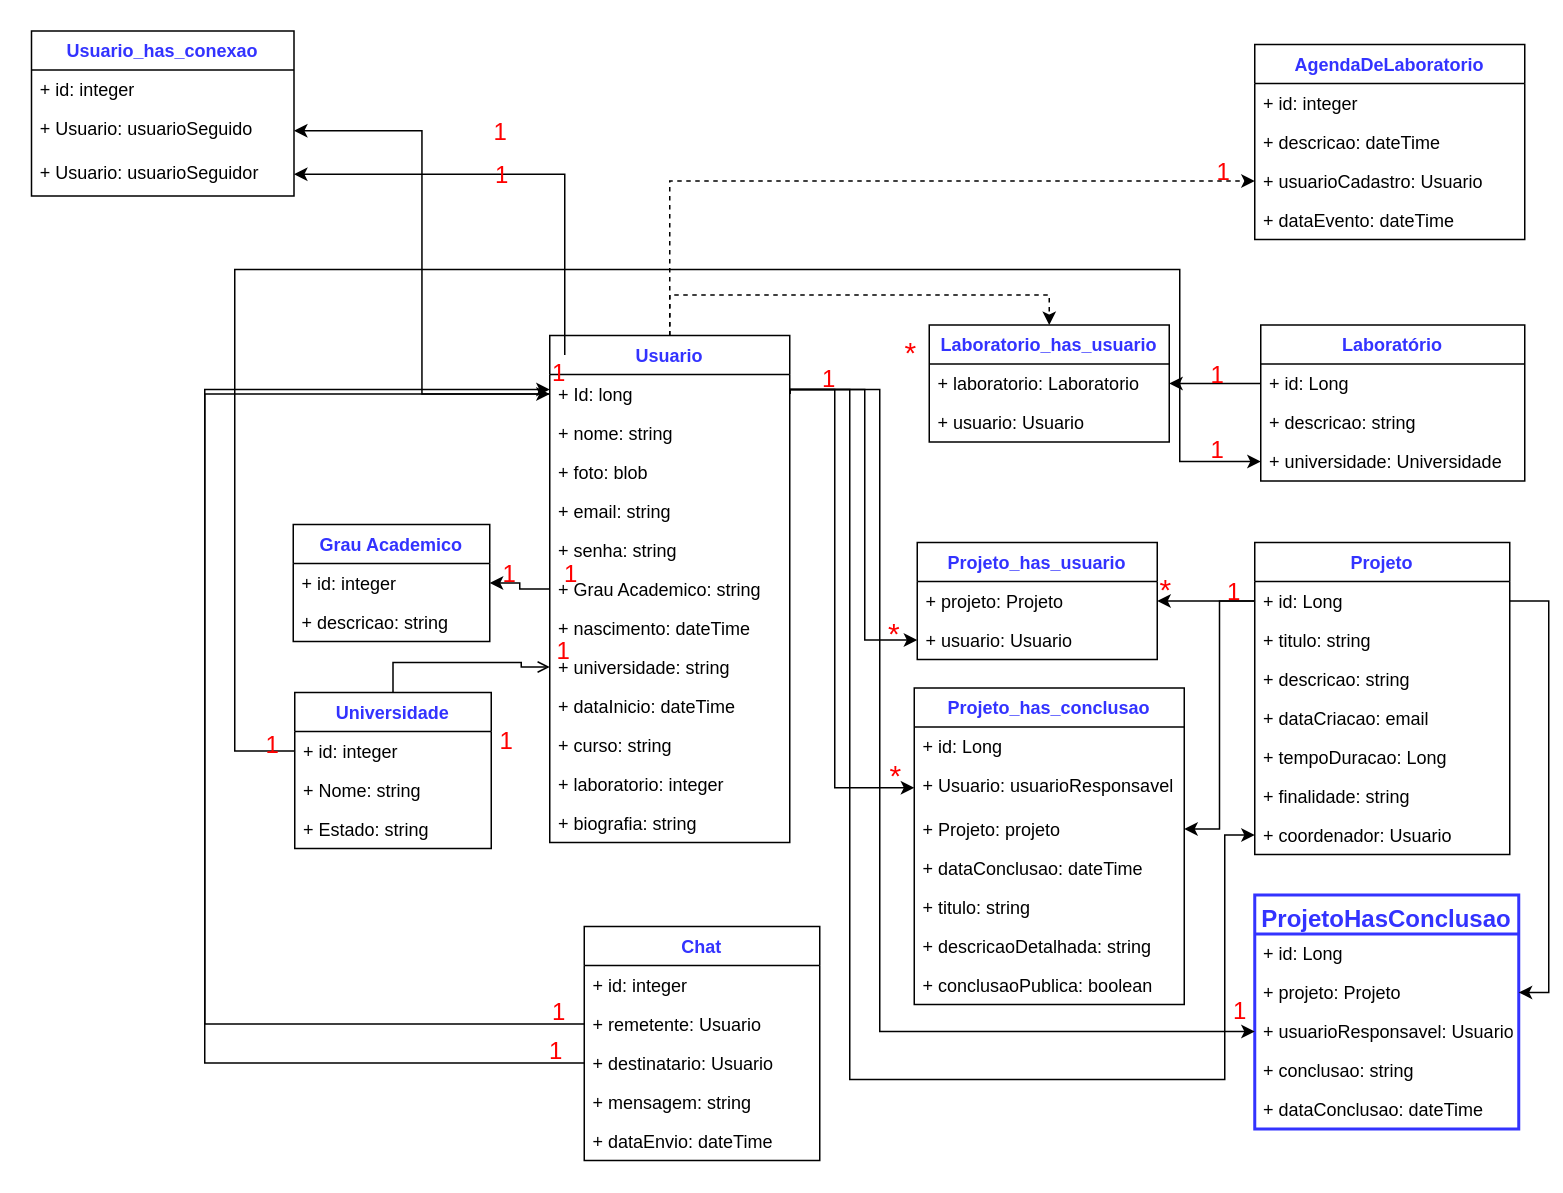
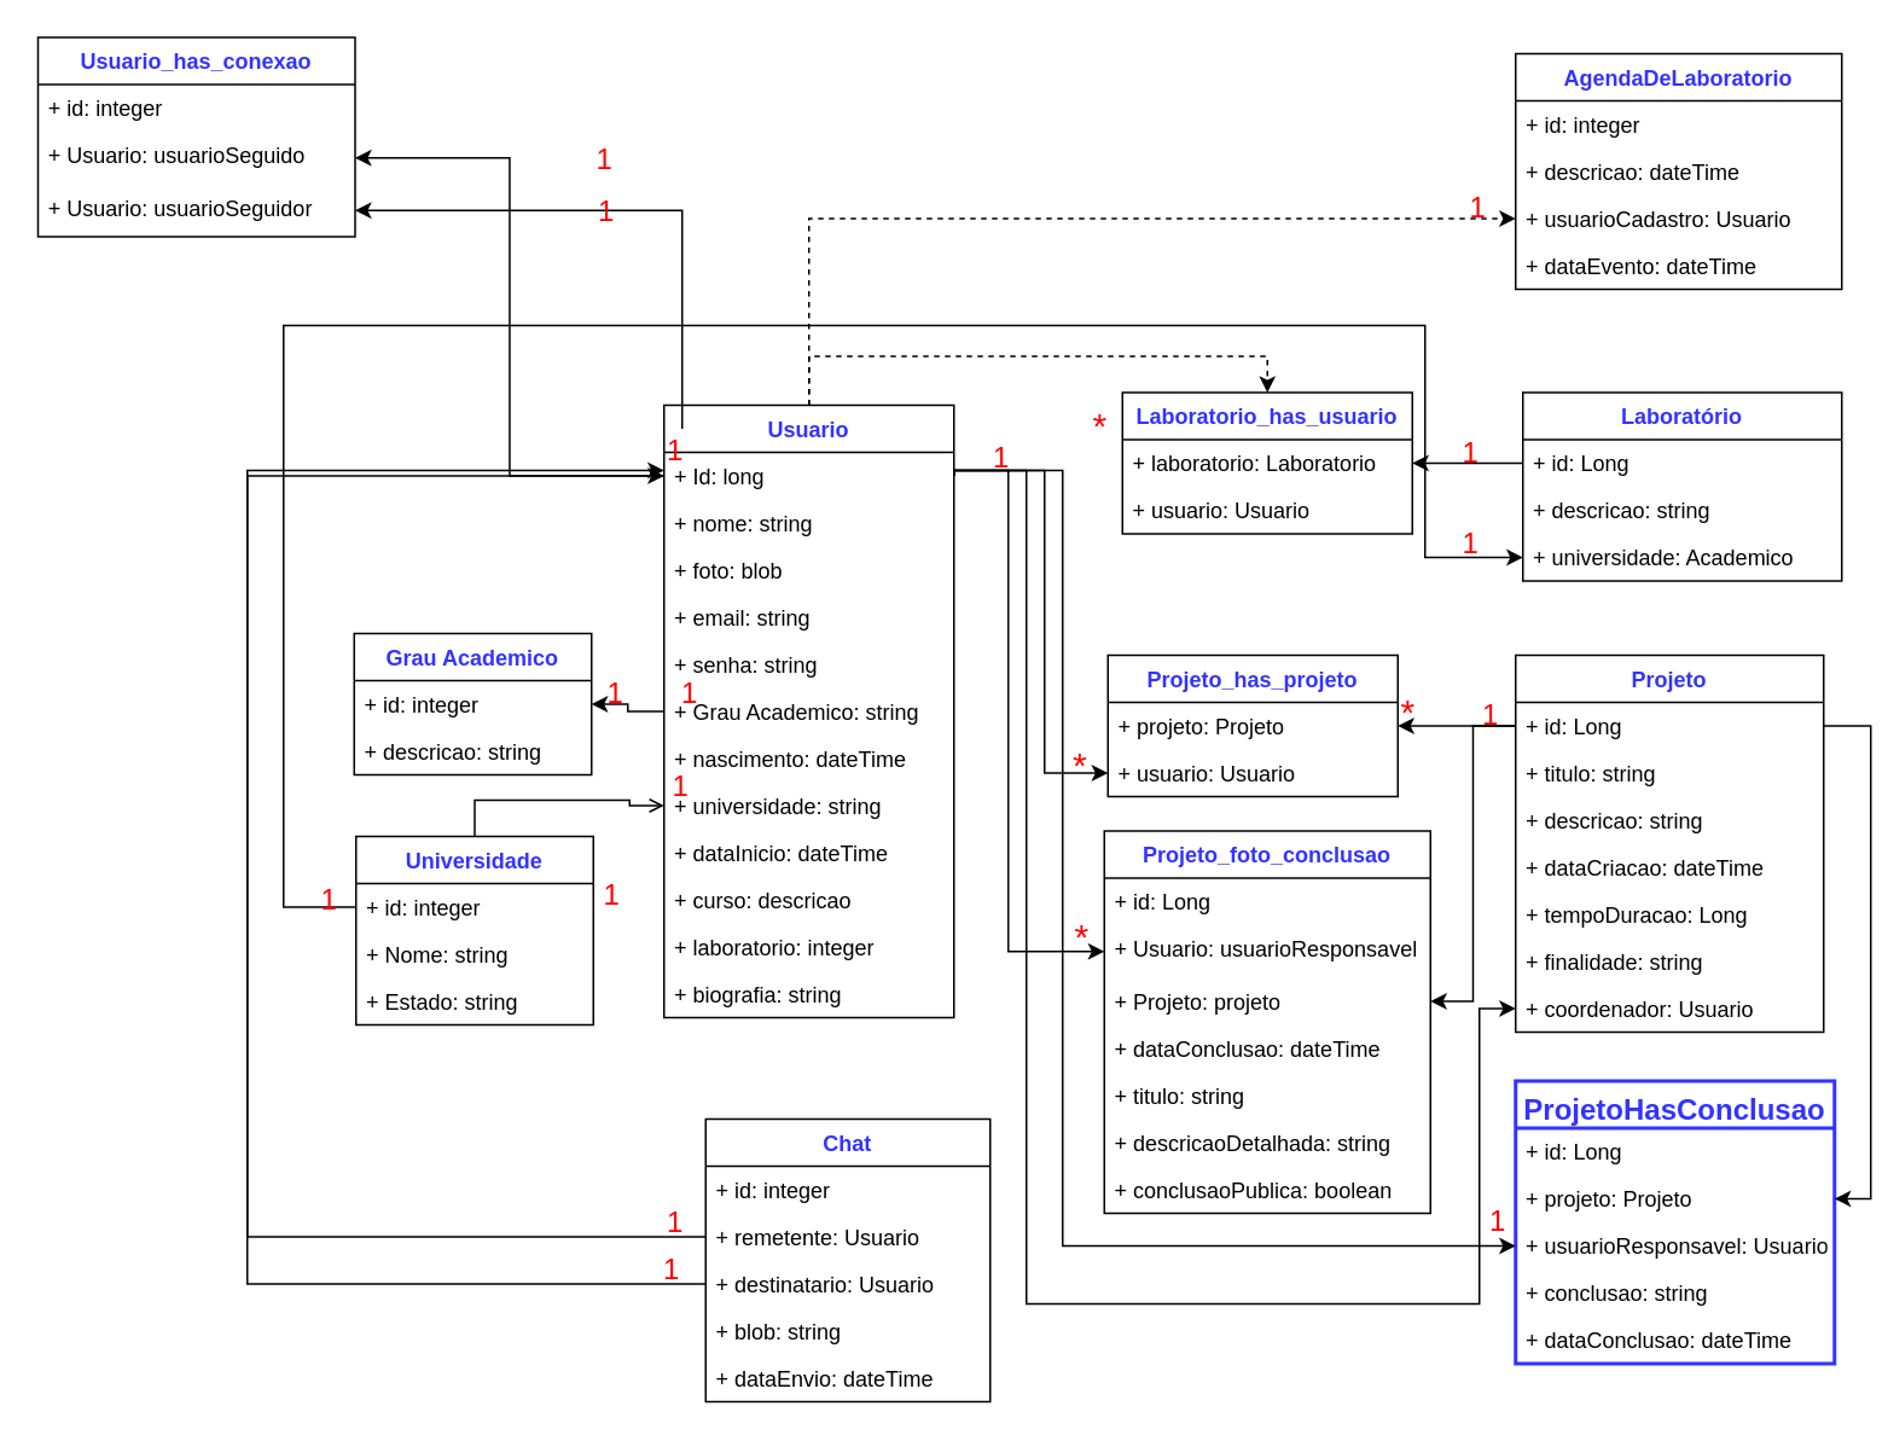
- <mxCell id="23" value="+ universidade: Universidade" style="text;strokeColor=none;fillColor=none;align=left;verticalAlign=top;spacingLeft=4;spacingRight=4;overflow=hidden;rotatable=0;points=[[0,0.5],[1,0.5]];portConstraint=eastwest;" parent="20" vertex="1"><mxGeometry y="78" width="176" height="26" as="geometry" /></mxCell>
+ <mxCell id="23" value="+ universidade: Academico" style="text;strokeColor=none;fillColor=none;align=left;verticalAlign=top;spacingLeft=4;spacingRight=4;overflow=hidden;rotatable=0;points=[[0,0.5],[1,0.5]];portConstraint=eastwest;" parent="20" vertex="1"><mxGeometry y="78" width="176" height="26" as="geometry" /></mxCell>
- <mxCell id="36" value="Projeto_has_usuario" style="swimlane;fontStyle=1;align=center;verticalAlign=top;childLayout=stackLayout;horizontal=1;startSize=26;horizontalStack=0;resizeParent=1;resizeParentMax=0;resizeLast=0;collapsible=1;marginBottom=0;fontColor=#3333FF;" parent="1" vertex="1"><mxGeometry x="611" y="361" width="160" height="78" as="geometry" /></mxCell>
+ <mxCell id="36" value="Projeto_has_projeto" style="swimlane;fontStyle=1;align=center;verticalAlign=top;childLayout=stackLayout;horizontal=1;startSize=26;horizontalStack=0;resizeParent=1;resizeParentMax=0;resizeLast=0;collapsible=1;marginBottom=0;fontColor=#3333FF;" parent="1" vertex="1"><mxGeometry x="611" y="361" width="160" height="78" as="geometry" /></mxCell>
- <mxCell id="51" value="Projeto_has_conclusao" style="swimlane;fontStyle=1;align=center;verticalAlign=top;childLayout=stackLayout;horizontal=1;startSize=26;horizontalStack=0;resizeParent=1;resizeParentMax=0;resizeLast=0;collapsible=1;marginBottom=0;fontColor=#3333FF;" parent="1" vertex="1"><mxGeometry x="609" y="458" width="180" height="211" as="geometry" /></mxCell>
+ <mxCell id="51" value="Projeto_foto_conclusao" style="swimlane;fontStyle=1;align=center;verticalAlign=top;childLayout=stackLayout;horizontal=1;startSize=26;horizontalStack=0;resizeParent=1;resizeParentMax=0;resizeLast=0;collapsible=1;marginBottom=0;fontColor=#3333FF;" parent="1" vertex="1"><mxGeometry x="609" y="458" width="180" height="211" as="geometry" /></mxCell>
- <mxCell id="32" value="+ dataCriacao: email" style="text;strokeColor=none;fillColor=none;align=left;verticalAlign=top;spacingLeft=4;spacingRight=4;overflow=hidden;rotatable=0;points=[[0,0.5],[1,0.5]];portConstraint=eastwest;" parent="28" vertex="1"><mxGeometry y="104" width="170" height="26" as="geometry" /></mxCell>
+ <mxCell id="32" value="+ dataCriacao: dateTime" style="text;strokeColor=none;fillColor=none;align=left;verticalAlign=top;spacingLeft=4;spacingRight=4;overflow=hidden;rotatable=0;points=[[0,0.5],[1,0.5]];portConstraint=eastwest;" parent="28" vertex="1"><mxGeometry y="104" width="170" height="26" as="geometry" /></mxCell>
- <mxCell id="14" value="+ curso: string" style="text;strokeColor=none;fillColor=none;align=left;verticalAlign=top;spacingLeft=4;spacingRight=4;overflow=hidden;rotatable=0;points=[[0,0.5],[1,0.5]];portConstraint=eastwest;" parent="4" vertex="1"><mxGeometry y="260" width="160" height="26" as="geometry" /></mxCell>
+ <mxCell id="14" value="+ curso: descricao" style="text;strokeColor=none;fillColor=none;align=left;verticalAlign=top;spacingLeft=4;spacingRight=4;overflow=hidden;rotatable=0;points=[[0,0.5],[1,0.5]];portConstraint=eastwest;" parent="4" vertex="1"><mxGeometry y="260" width="160" height="26" as="geometry" /></mxCell>
- <mxCell id="72" value="+ mensagem: string" style="text;strokeColor=none;fillColor=none;align=left;verticalAlign=top;spacingLeft=4;spacingRight=4;overflow=hidden;rotatable=0;points=[[0,0.5],[1,0.5]];portConstraint=eastwest;" parent="68" vertex="1"><mxGeometry y="104" width="157" height="26" as="geometry" /></mxCell>
+ <mxCell id="72" value="+ blob: string" style="text;strokeColor=none;fillColor=none;align=left;verticalAlign=top;spacingLeft=4;spacingRight=4;overflow=hidden;rotatable=0;points=[[0,0.5],[1,0.5]];portConstraint=eastwest;" parent="68" vertex="1"><mxGeometry y="104" width="157" height="26" as="geometry" /></mxCell>
